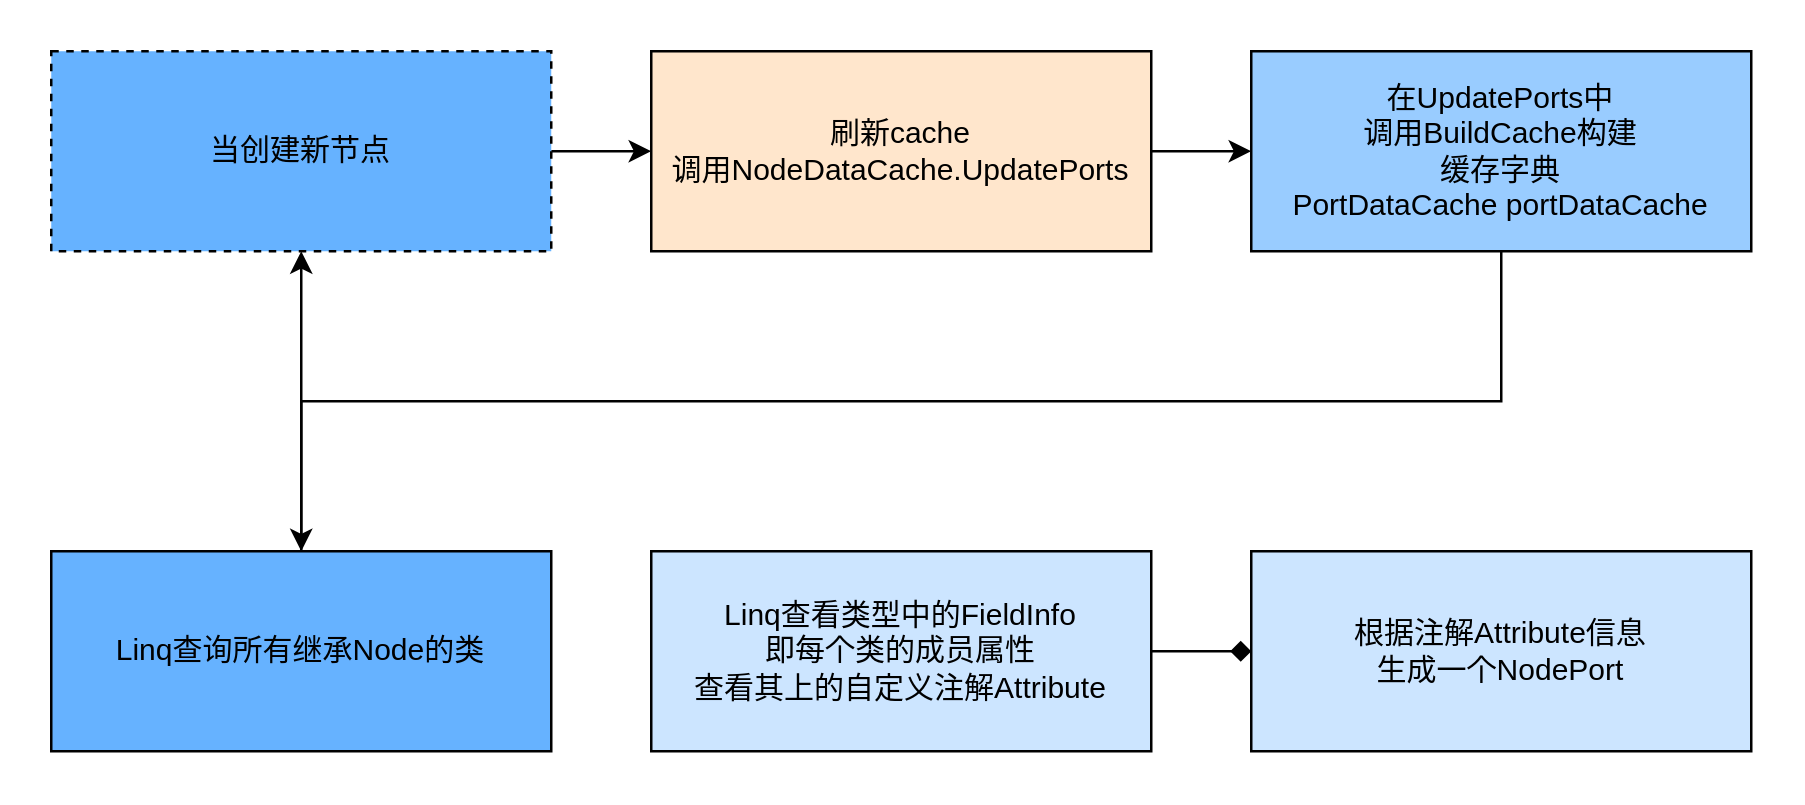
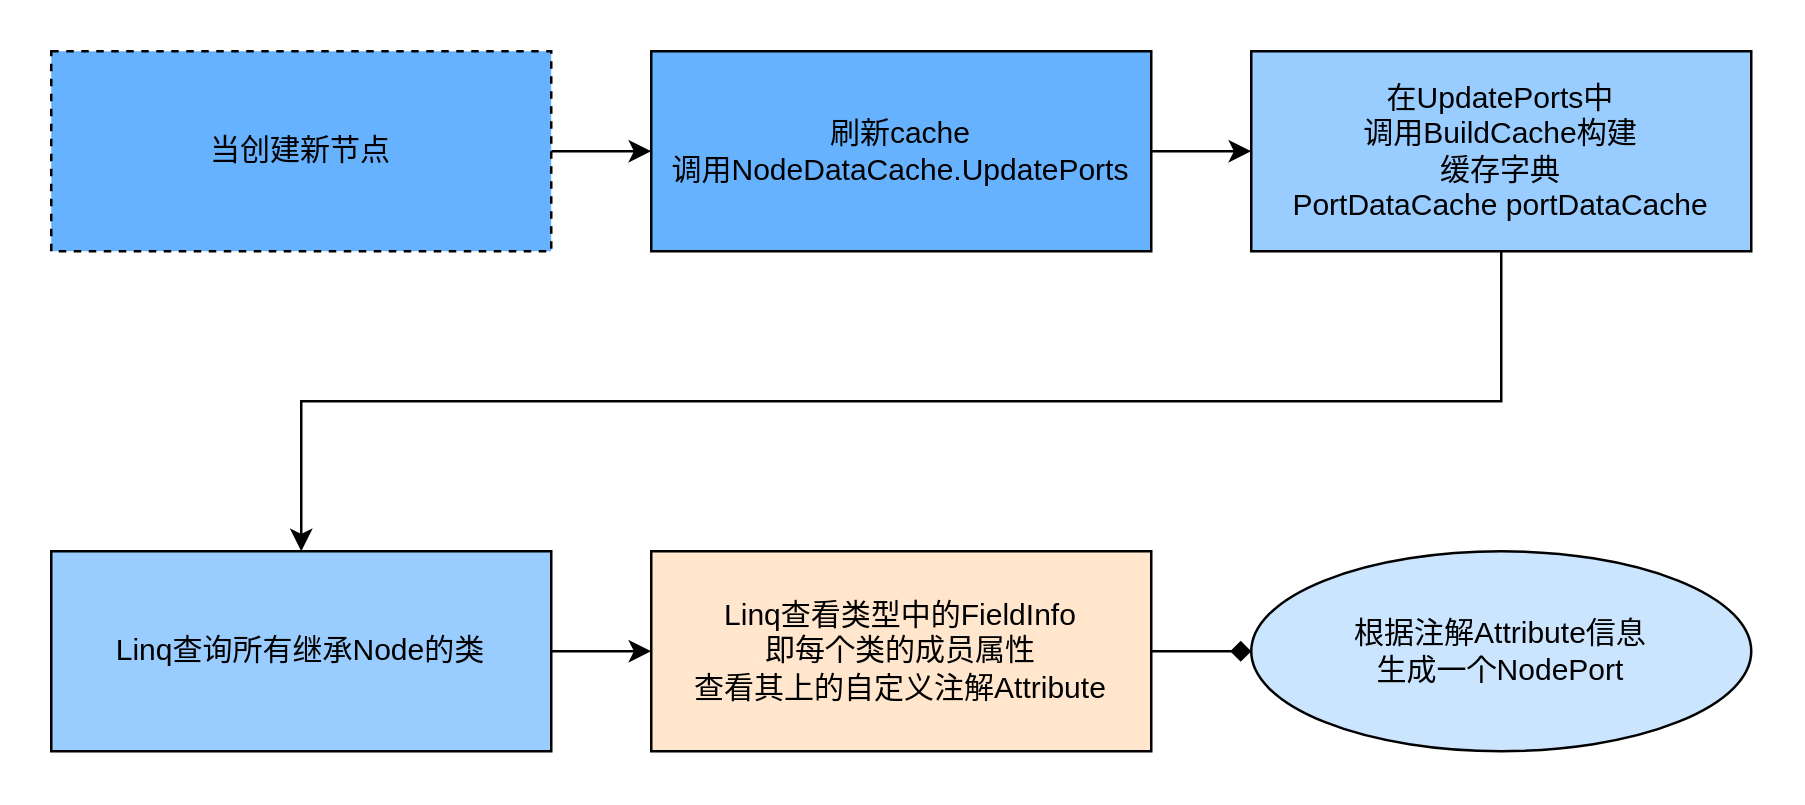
- <mxCell id="5" value="刷新cache&lt;br&gt;调用NodeDataCache.UpdatePorts" style="rounded=0;whiteSpace=wrap;html=1;fillColor=#ffe6cc;" parent="1" vertex="1"><mxGeometry x="260" y="20" width="200" height="80" as="geometry" /></mxCell>
+ <mxCell id="5" value="刷新cache&lt;br&gt;调用NodeDataCache.UpdatePorts" style="rounded=0;whiteSpace=wrap;html=1;fillColor=#66B2FF;" parent="1" vertex="1"><mxGeometry x="260" y="20" width="200" height="80" as="geometry" /></mxCell>
- <mxCell id="8" style="edgeStyle=orthogonalEdgeStyle;rounded=0;orthogonalLoop=1;jettySize=auto;html=1;" parent="1" source="9" target="3" edge="1"><mxGeometry relative="1" as="geometry" /></mxCell>
+ <mxCell id="8" style="edgeStyle=orthogonalEdgeStyle;rounded=0;orthogonalLoop=1;jettySize=auto;html=1;" parent="1" source="9" target="11" edge="1"><mxGeometry relative="1" as="geometry" /></mxCell>
- <mxCell id="9" value="Linq查询所有继承Node的类" style="rounded=0;whiteSpace=wrap;html=1;fillColor=#66b2ff;" parent="1" vertex="1"><mxGeometry x="20" y="220" width="200" height="80" as="geometry" /></mxCell>
+ <mxCell id="9" value="Linq查询所有继承Node的类" style="rounded=0;whiteSpace=wrap;html=1;fillColor=#99CCFF;" parent="1" vertex="1"><mxGeometry x="20" y="220" width="200" height="80" as="geometry" /></mxCell>
- <mxCell id="11" value="Linq查看类型中的FieldInfo&lt;br&gt;即每个类的成员属性&lt;br&gt;查看其上的自定义注解Attribute" style="rounded=0;whiteSpace=wrap;html=1;fillColor=#CCE5FF;" parent="1" vertex="1"><mxGeometry x="260" y="220" width="200" height="80" as="geometry" /></mxCell>
+ <mxCell id="11" value="Linq查看类型中的FieldInfo&lt;br&gt;即每个类的成员属性&lt;br&gt;查看其上的自定义注解Attribute" style="rounded=0;whiteSpace=wrap;html=1;fillColor=#ffe6cc;" parent="1" vertex="1"><mxGeometry x="260" y="220" width="200" height="80" as="geometry" /></mxCell>
- <mxCell id="12" value="根据注解Attribute信息&lt;br&gt;生成一个NodePort" style="rounded=0;whiteSpace=wrap;html=1;fillColor=#CCE5FF;" parent="1" vertex="1"><mxGeometry x="500" y="220" width="200" height="80" as="geometry" /></mxCell>
+ <mxCell id="12" value="根据注解Attribute信息&lt;br&gt;生成一个NodePort" style="ellipse;whiteSpace=wrap;html=1;fillColor=#CCE5FF;" parent="1" vertex="1"><mxGeometry x="500" y="220" width="200" height="80" as="geometry" /></mxCell>
